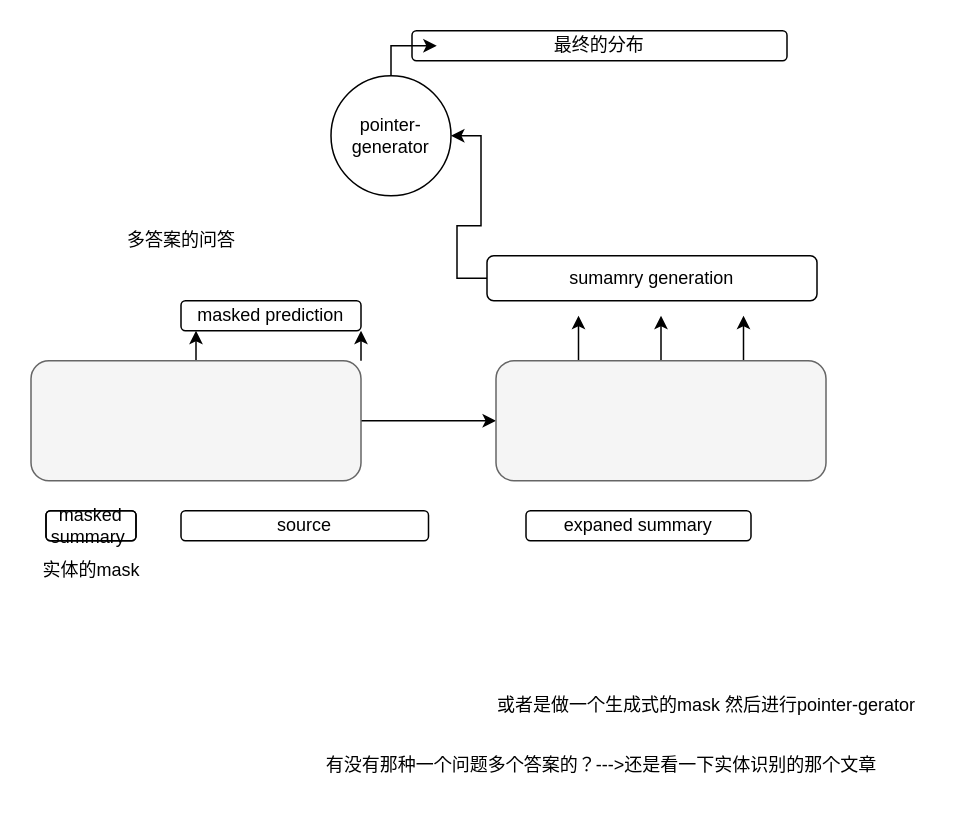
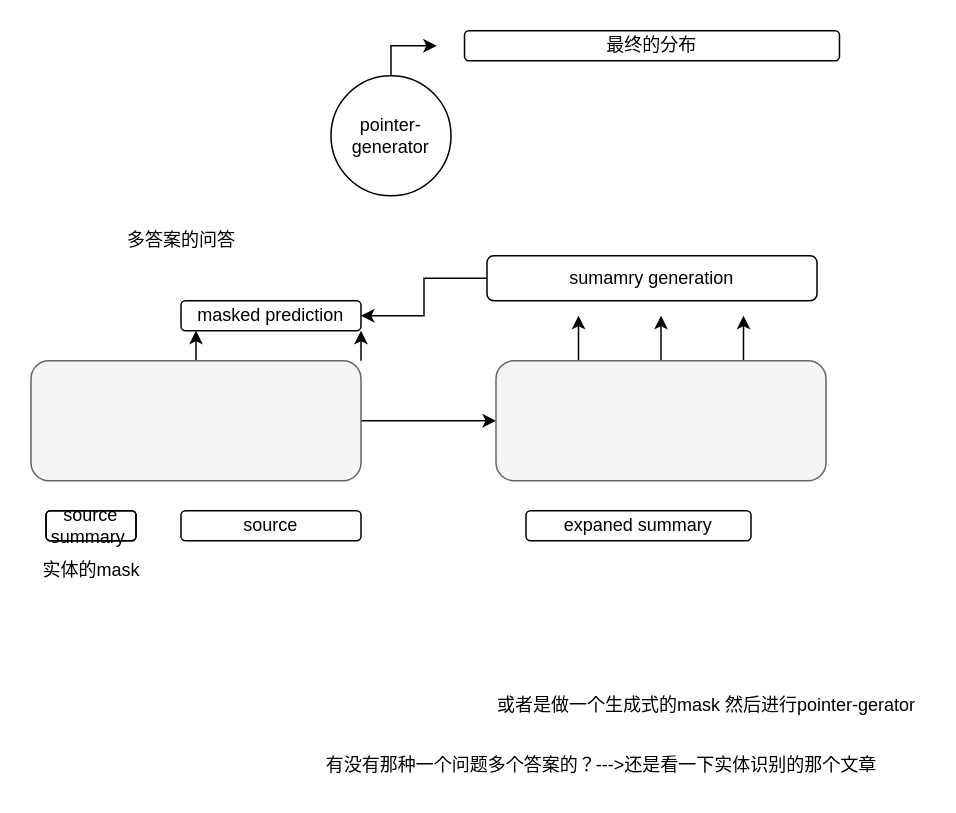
- <mxCell id="19" value="最终的分布" style="rounded=1;whiteSpace=wrap;html=1;fillColor=none;" vertex="1" parent="1"><mxGeometry x="274" y="20" width="250" height="20" as="geometry" /></mxCell>
+ <mxCell id="19" value="最终的分布" style="rounded=1;whiteSpace=wrap;html=1;fillColor=none;" vertex="1" parent="1"><mxGeometry x="309" y="20" width="250" height="20" as="geometry" /></mxCell>
- <mxCell id="15" style="edgeStyle=orthogonalEdgeStyle;rounded=0;orthogonalLoop=1;jettySize=auto;html=1;entryX=1;entryY=0.5;entryDx=0;entryDy=0;" edge="1" parent="1" source="16" target="18"><mxGeometry relative="1" as="geometry" /></mxCell>
+ <mxCell id="15" style="edgeStyle=orthogonalEdgeStyle;rounded=0;orthogonalLoop=1;jettySize=auto;html=1;" edge="1" parent="1" source="16" target="14"><mxGeometry relative="1" as="geometry" /></mxCell>
- <mxCell id="11" value="masked summary&amp;nbsp;" style="rounded=1;whiteSpace=wrap;html=1;fillColor=none;" vertex="1" parent="1"><mxGeometry x="30" y="340" width="60" height="20" as="geometry" /></mxCell>
+ <mxCell id="11" value="source summary&amp;nbsp;" style="rounded=1;whiteSpace=wrap;html=1;fillColor=none;" vertex="1" parent="1"><mxGeometry x="30" y="340" width="60" height="20" as="geometry" /></mxCell>
- <mxCell id="12" value="source" style="rounded=1;whiteSpace=wrap;html=1;fillColor=none;" vertex="1" parent="1"><mxGeometry x="120" y="340" width="165" height="20" as="geometry" /></mxCell>
+ <mxCell id="12" value="source" style="rounded=1;whiteSpace=wrap;html=1;fillColor=none;" vertex="1" parent="1"><mxGeometry x="120" y="340" width="120" height="20" as="geometry" /></mxCell>
